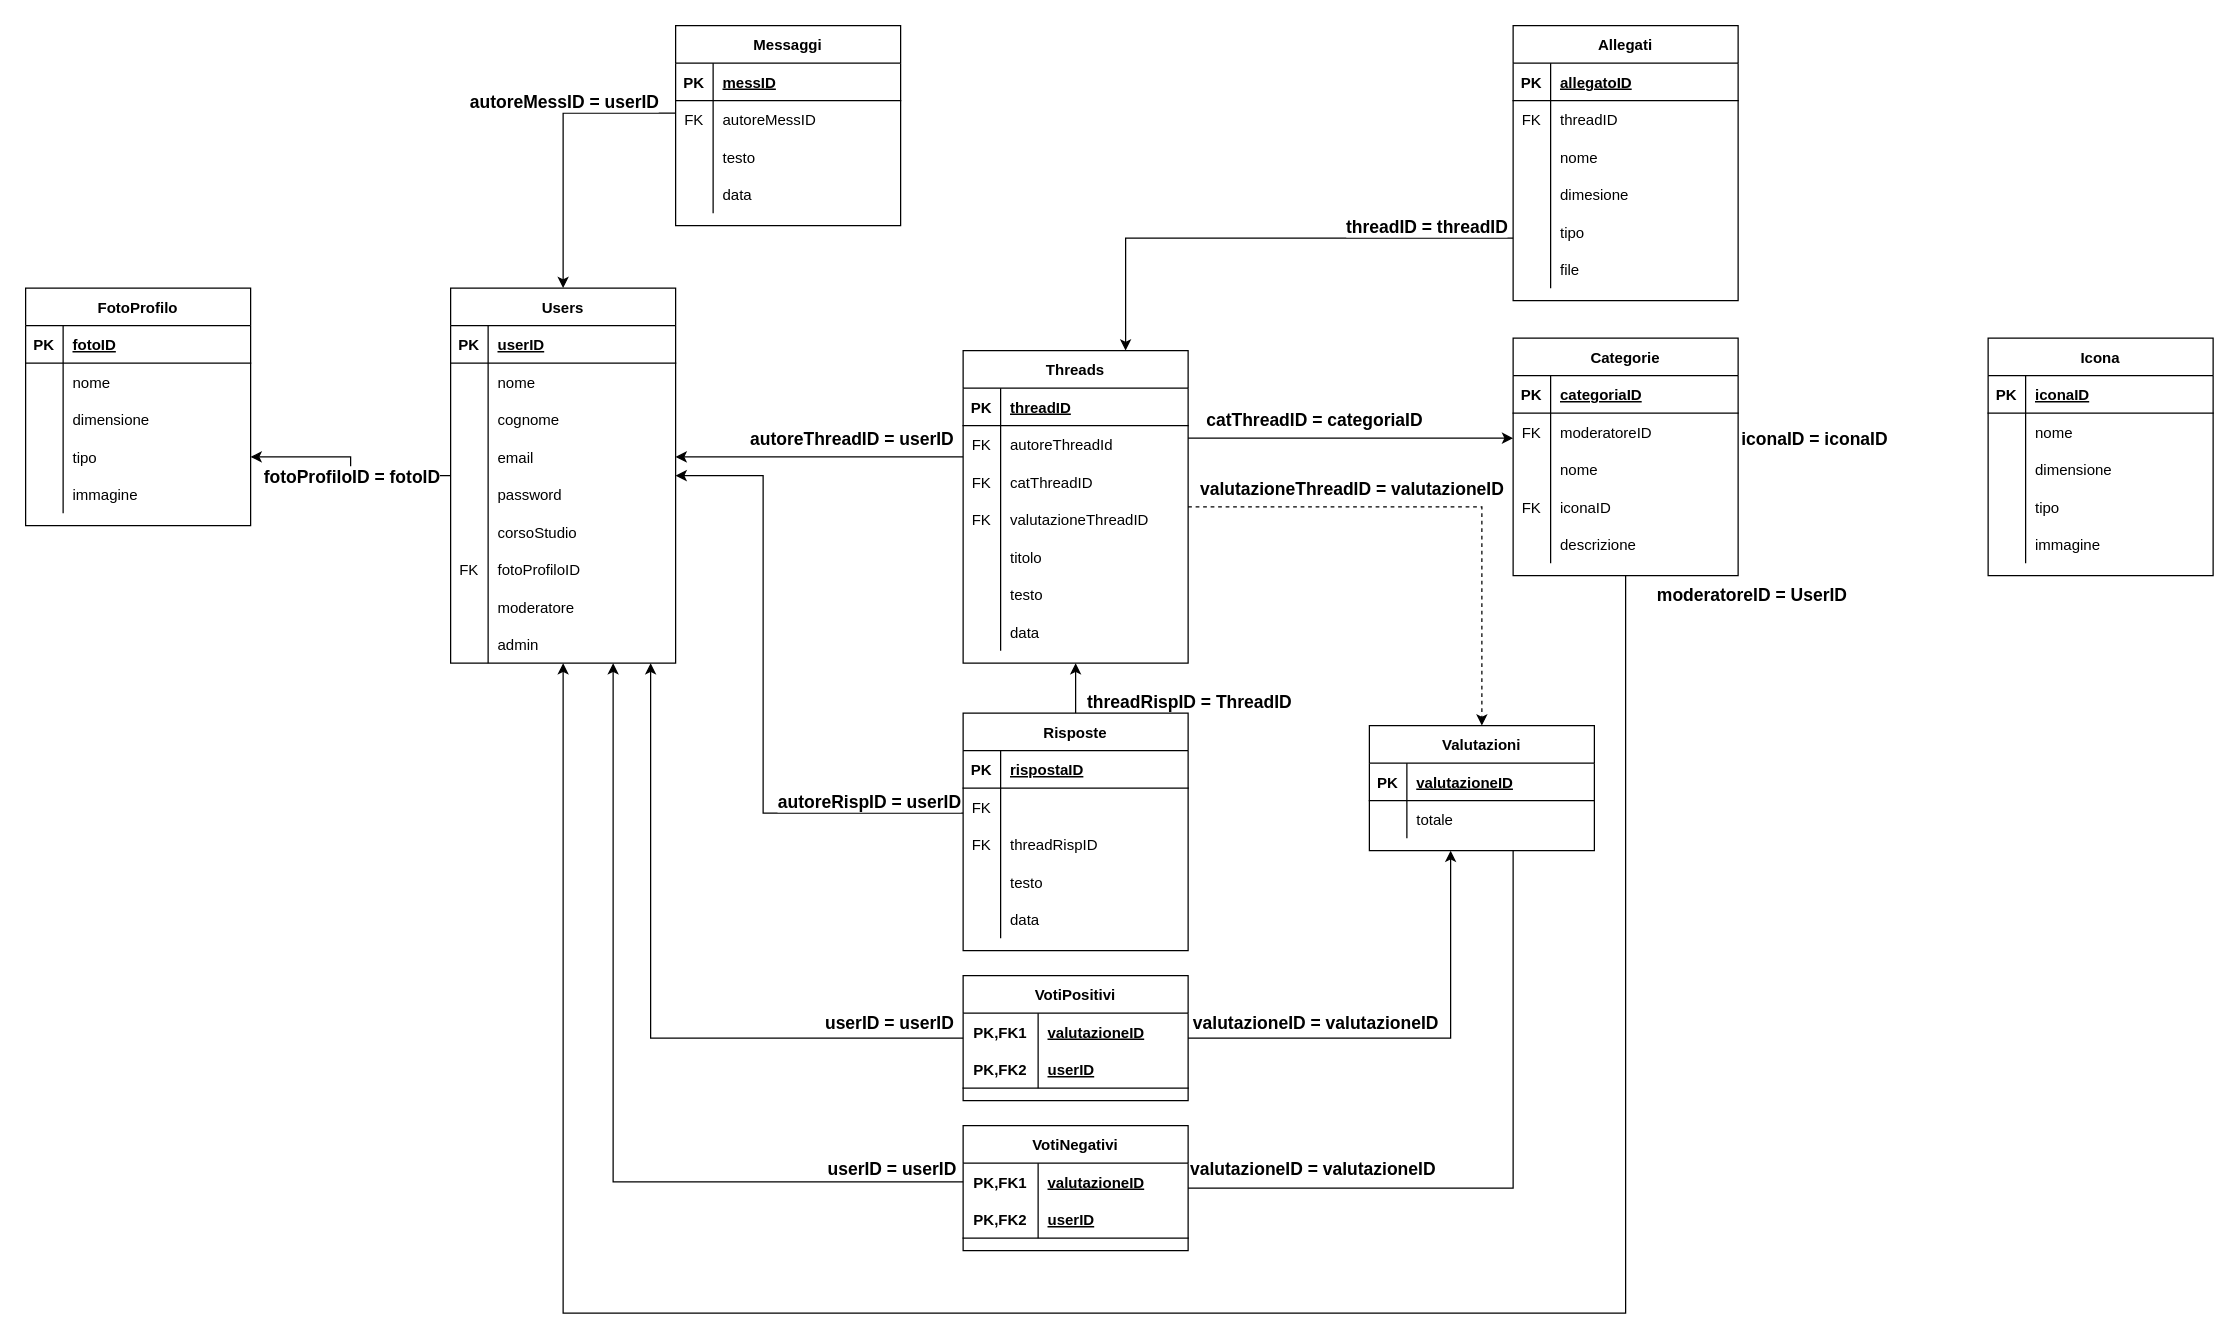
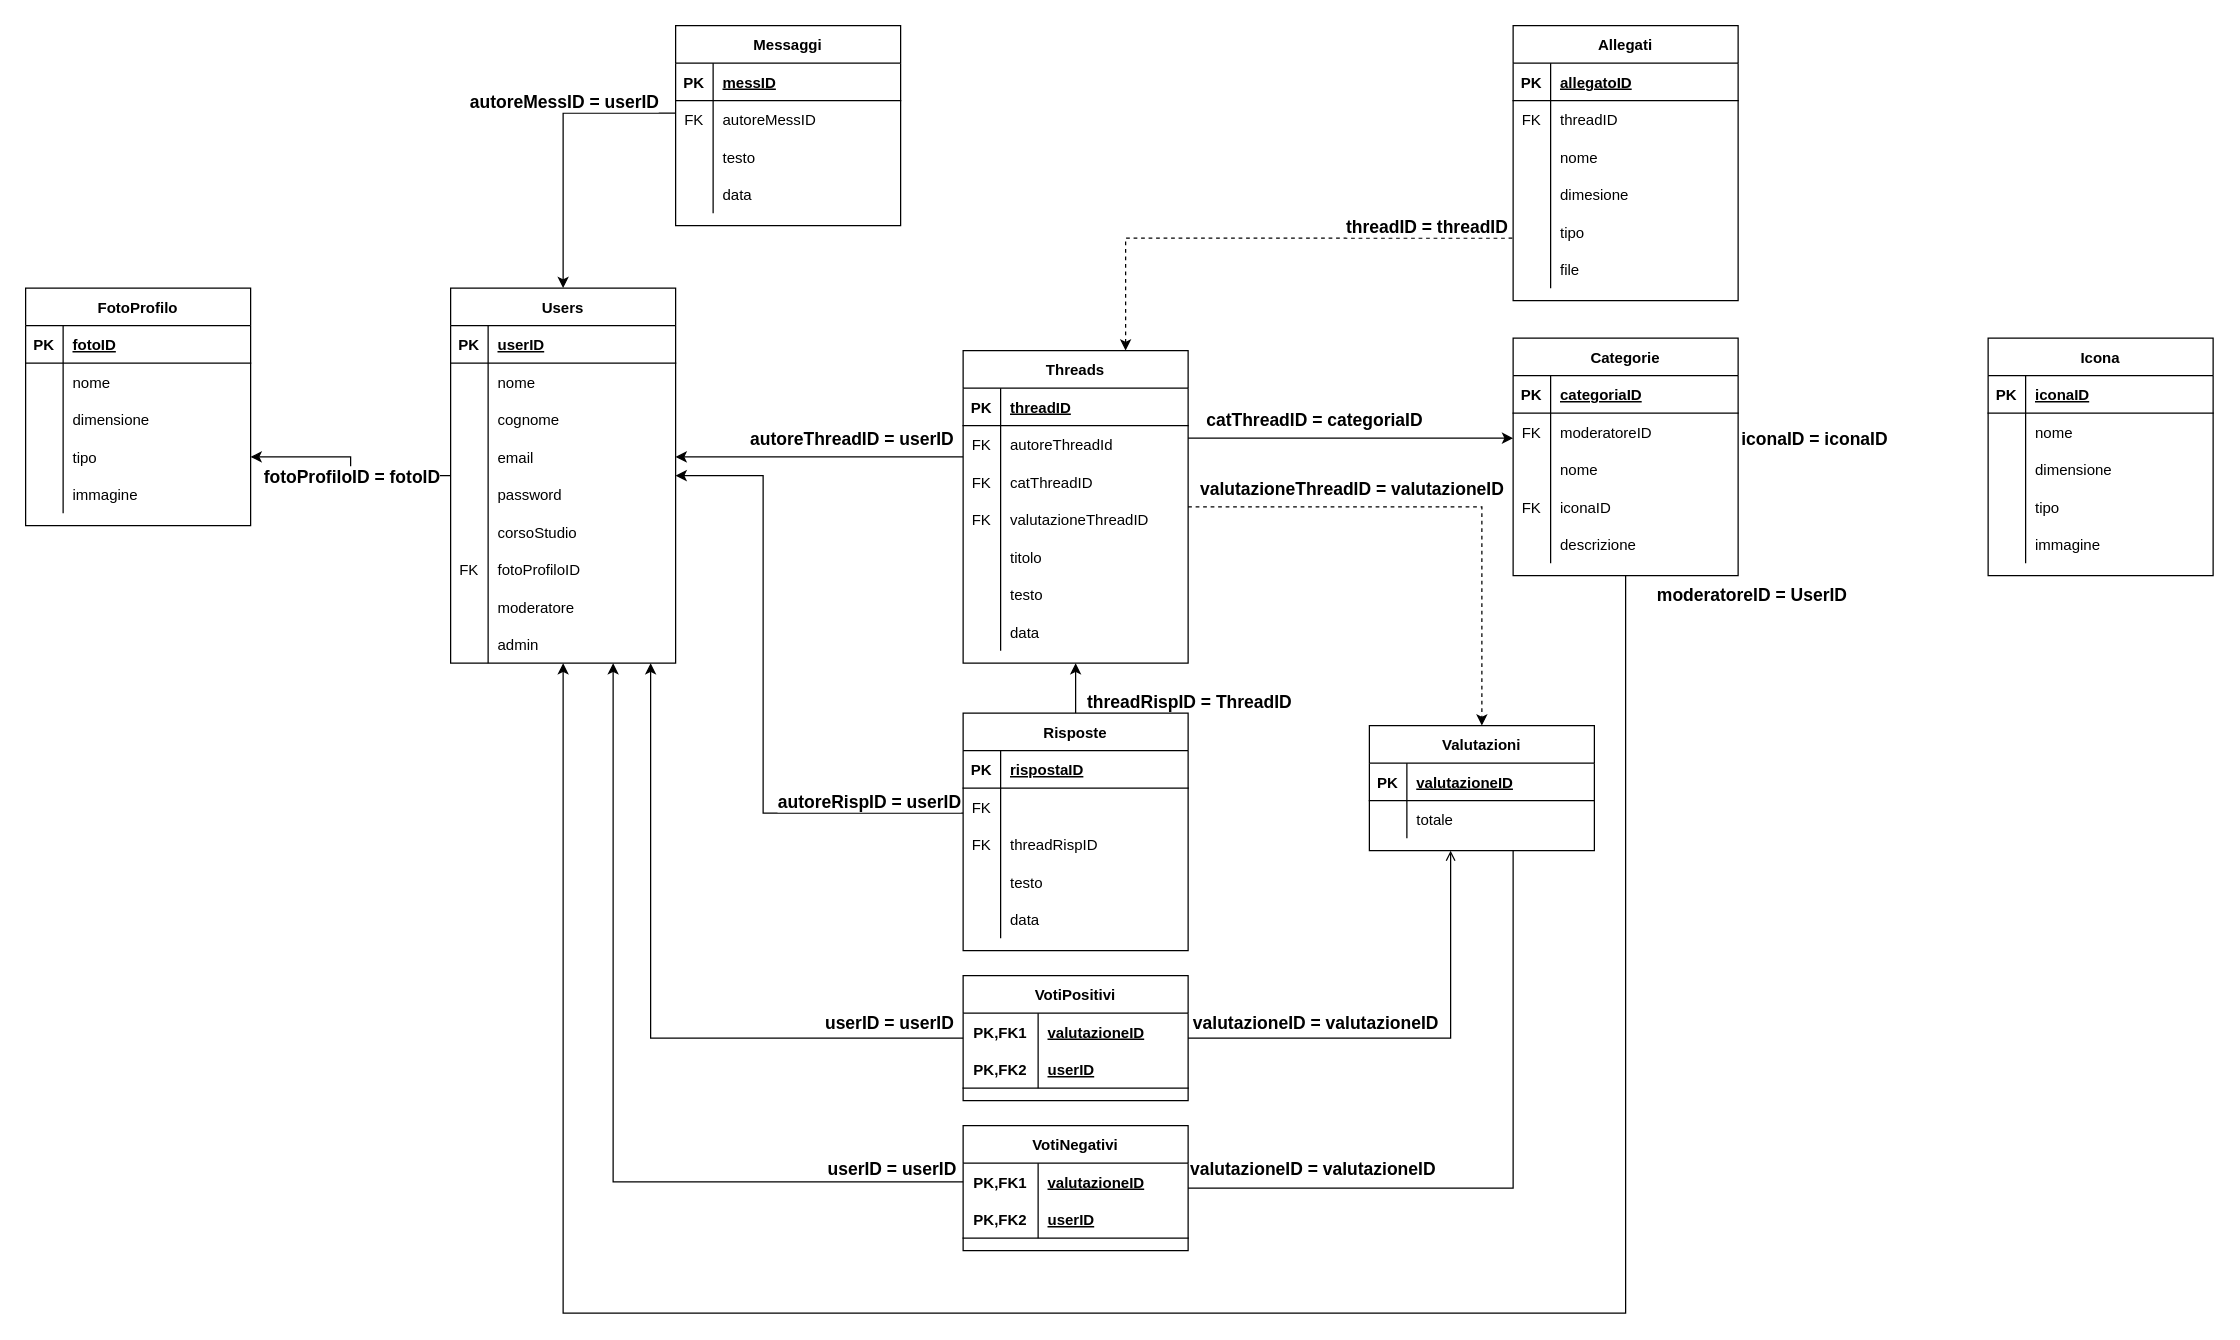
- <mxCell id="54" style="edgeStyle=orthogonalEdgeStyle;rounded=0;orthogonalLoop=1;jettySize=auto;html=1;startArrow=classic;startFill=1;endArrow=none;endFill=0;" parent="1" source="56" target="142" edge="1"><mxGeometry relative="1" as="geometry"><Array as="points"><mxPoint x="900" y="190" /></Array></mxGeometry></mxCell>
+ <mxCell id="54" style="edgeStyle=orthogonalEdgeStyle;rounded=0;orthogonalLoop=1;jettySize=auto;html=1;startArrow=classic;startFill=1;endArrow=none;endFill=0;dashed=1;" parent="1" source="56" target="142" edge="1"><mxGeometry relative="1" as="geometry"><Array as="points"><mxPoint x="900" y="190" /></Array></mxGeometry></mxCell>
- <mxCell id="122" style="edgeStyle=orthogonalEdgeStyle;rounded=0;orthogonalLoop=1;jettySize=auto;html=1;endArrow=classic;endFill=1;" parent="1" source="124" target="113" edge="1"><mxGeometry relative="1" as="geometry"><Array as="points"><mxPoint x="1160" y="830" /></Array></mxGeometry></mxCell>
+ <mxCell id="122" style="edgeStyle=orthogonalEdgeStyle;rounded=0;orthogonalLoop=1;jettySize=auto;html=1;endArrow=open;endFill=1;" parent="1" source="124" target="113" edge="1"><mxGeometry relative="1" as="geometry"><Array as="points"><mxPoint x="1160" y="830" /></Array></mxGeometry></mxCell>
